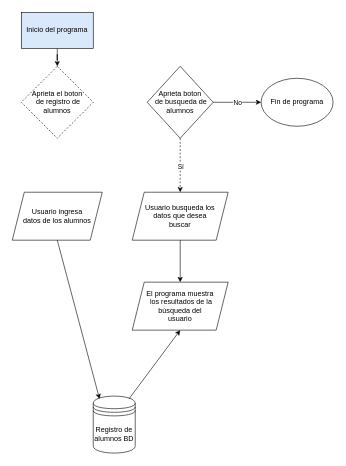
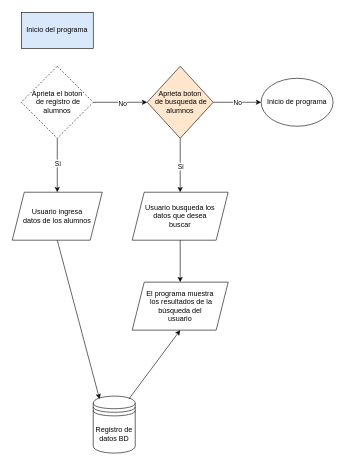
- <mxCell id="2" value="" style="edgeStyle=orthogonalEdgeStyle;rounded=0;orthogonalLoop=1;jettySize=auto;html=1;" edge="1" parent="1" source="3" target="6"><mxGeometry relative="1" as="geometry" /></mxCell>
+ <mxCell id="4" value="" style="edgeStyle=orthogonalEdgeStyle;rounded=0;orthogonalLoop=1;jettySize=auto;html=1;" edge="1" parent="1" source="6" target="7"><mxGeometry relative="1" as="geometry" /></mxCell>
+ <mxCell id="5" value="No" style="edgeLabel;html=1;align=center;verticalAlign=middle;resizable=0;points=[];" vertex="1" connectable="0" parent="4"><mxGeometry x="0.059" y="-2" relative="1" as="geometry"><mxPoint as="offset" /></mxGeometry></mxCell>
- <mxCell id="7" value="Aprieta boton&lt;br&gt;&amp;nbsp;de busqueda de alumnos" style="rhombus;whiteSpace=wrap;html=1;rounded=0;" vertex="1" parent="1"><mxGeometry x="245" y="110" width="110" height="120" as="geometry" /></mxCell>
+ <mxCell id="7" value="Aprieta boton&lt;br&gt;&amp;nbsp;de busqueda de alumnos" style="rhombus;whiteSpace=wrap;html=1;rounded=0;fillColor=#ffe6cc;" vertex="1" parent="1"><mxGeometry x="245" y="110" width="110" height="120" as="geometry" /></mxCell>
- <mxCell id="13" value="Fin de programa" style="ellipse;whiteSpace=wrap;html=1;" vertex="1" parent="1"><mxGeometry x="435" y="130" width="120" height="80" as="geometry" /></mxCell>
+ <mxCell id="13" value="Inicio de programa" style="ellipse;whiteSpace=wrap;html=1;" vertex="1" parent="1"><mxGeometry x="435" y="130" width="120" height="80" as="geometry" /></mxCell>
+ <mxCell id="9" value="" style="endArrow=classic;html=1;rounded=0;exitX=0.5;exitY=1;exitDx=0;exitDy=0;entryX=0.5;entryY=0;entryDx=0;entryDy=0;" edge="1" parent="1" source="6" target="8"><mxGeometry width="50" height="50" relative="1" as="geometry"><mxPoint x="85" y="370" as="sourcePoint" /><mxPoint x="135" y="320" as="targetPoint" /></mxGeometry></mxCell>
+ <mxCell id="10" value="Sí" style="edgeLabel;html=1;align=center;verticalAlign=middle;resizable=0;points=[];" vertex="1" connectable="0" parent="9"><mxGeometry x="-0.082" relative="1" as="geometry"><mxPoint as="offset" /></mxGeometry></mxCell>
- <mxCell id="17" value="" style="endArrow=classic;html=1;rounded=0;exitX=0.5;exitY=1;exitDx=0;exitDy=0;dashed=1;" edge="1" parent="1" source="7" target="16"><mxGeometry width="50" height="50" relative="1" as="geometry"><mxPoint x="245" y="360" as="sourcePoint" /><mxPoint x="295" y="310" as="targetPoint" /></mxGeometry></mxCell>
+ <mxCell id="17" value="" style="endArrow=classic;html=1;rounded=0;exitX=0.5;exitY=1;exitDx=0;exitDy=0;" edge="1" parent="1" source="7" target="16"><mxGeometry width="50" height="50" relative="1" as="geometry"><mxPoint x="245" y="360" as="sourcePoint" /><mxPoint x="295" y="310" as="targetPoint" /></mxGeometry></mxCell>
- <mxCell id="11" value="Registro de&lt;br&gt;alumnos BD" style="shape=datastore;whiteSpace=wrap;html=1;" vertex="1" parent="1"><mxGeometry x="155" y="660" width="70" height="95" as="geometry" /></mxCell>
+ <mxCell id="11" value="Registro de&lt;br&gt;datos BD" style="shape=datastore;whiteSpace=wrap;html=1;" vertex="1" parent="1"><mxGeometry x="155" y="660" width="70" height="95" as="geometry" /></mxCell>
